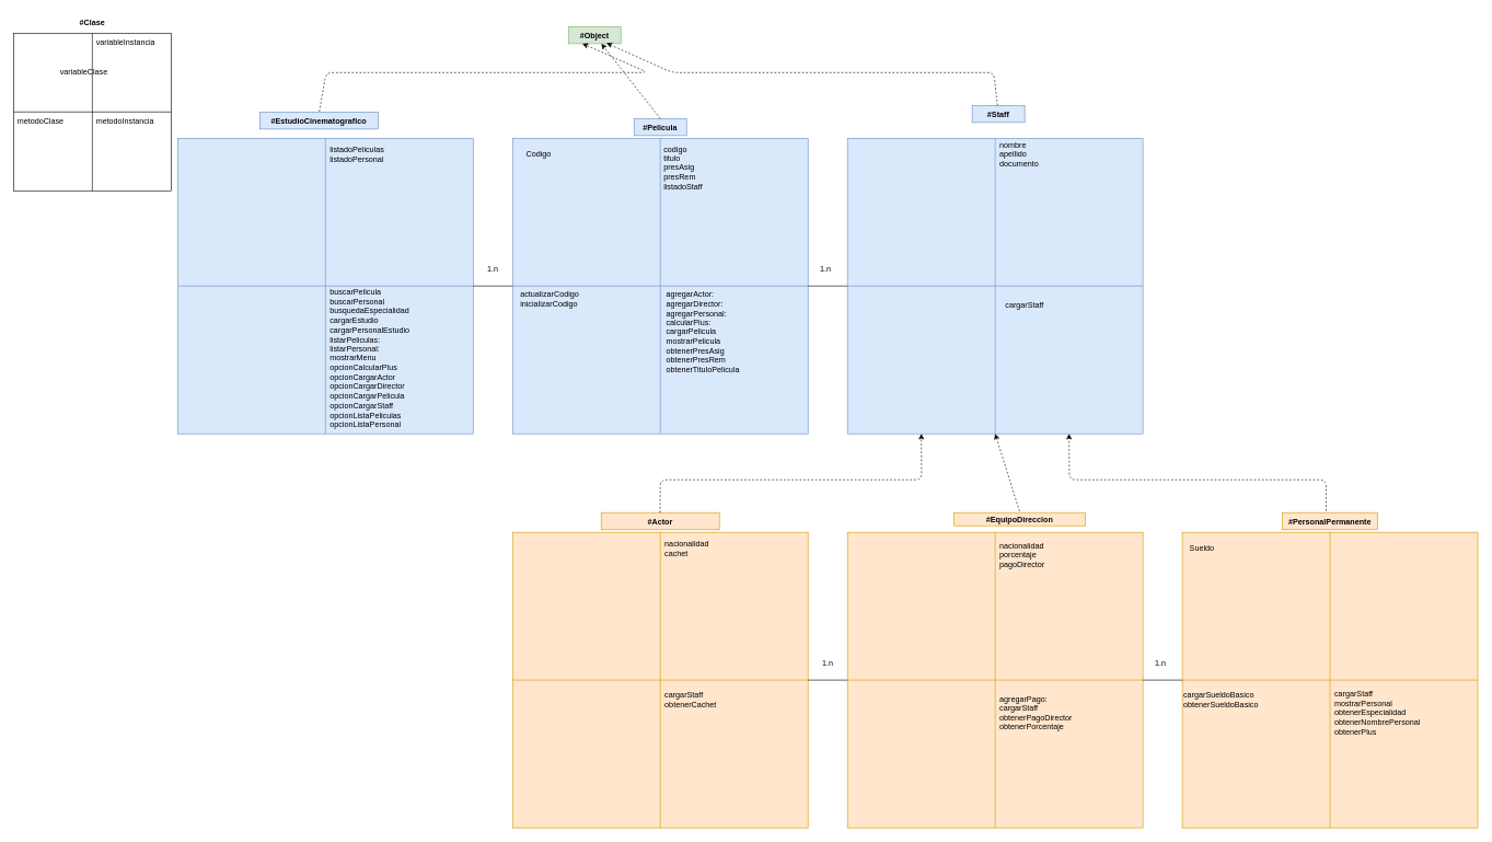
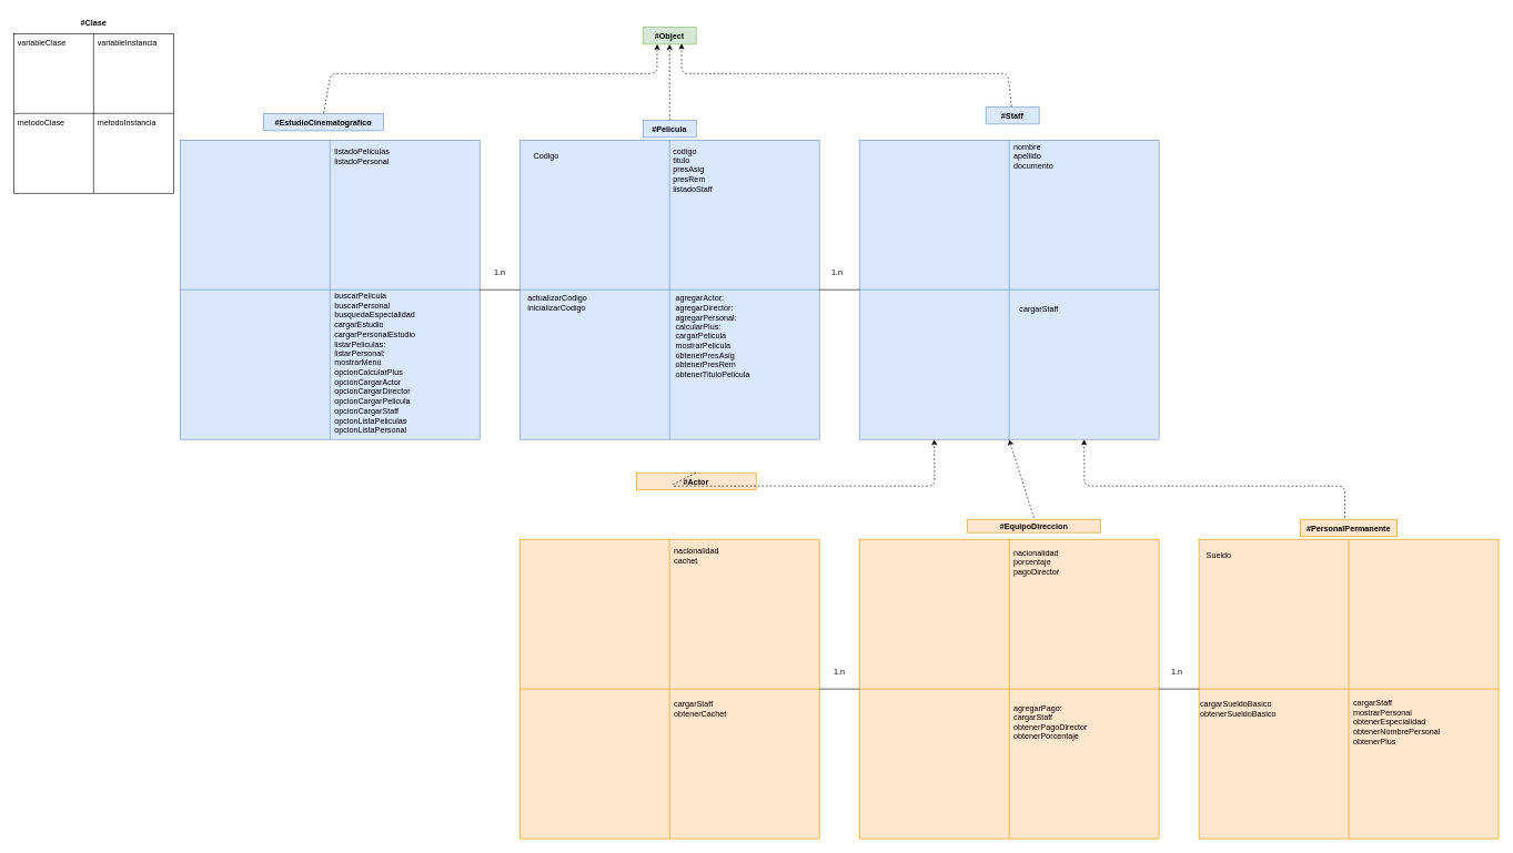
- <mxCell id="12" value="#Object" style="text;align=center;fontStyle=1;verticalAlign=middle;spacingLeft=3;spacingRight=3;strokeColor=#82b366;rotatable=0;points=[[0,0.5],[1,0.5]];portConstraint=eastwest;fillColor=#d5e8d4;" parent="1" vertex="1"><mxGeometry x="865" y="40" width="80" height="26" as="geometry" /></mxCell>
+ <mxCell id="12" value="#Object" style="text;align=center;fontStyle=1;verticalAlign=middle;spacingLeft=3;spacingRight=3;strokeColor=#82b366;rotatable=0;points=[[0,0.5],[1,0.5]];portConstraint=eastwest;fillColor=#d5e8d4;" parent="1" vertex="1"><mxGeometry x="965" y="40" width="80" height="26" as="geometry" /></mxCell>
- <mxCell id="18" value="variableClase" style="text;strokeColor=none;fillColor=none;align=left;verticalAlign=top;spacingLeft=4;spacingRight=4;overflow=hidden;rotatable=0;points=[[0,0.5],[1,0.5]];portConstraint=eastwest;" parent="1" vertex="1"><mxGeometry x="85" y="95" width="120" height="26" as="geometry" /></mxCell>
+ <mxCell id="18" value="variableClase" style="text;strokeColor=none;fillColor=none;align=left;verticalAlign=top;spacingLeft=4;spacingRight=4;overflow=hidden;rotatable=0;points=[[0,0.5],[1,0.5]];portConstraint=eastwest;" parent="1" vertex="1"><mxGeometry x="20" y="50" width="120" height="26" as="geometry" /></mxCell>
- <mxCell id="43" value="#Actor" style="text;align=center;fontStyle=1;verticalAlign=middle;spacingLeft=3;spacingRight=3;strokeColor=#d79b00;rotatable=0;points=[[0,0.5],[1,0.5]];portConstraint=eastwest;fillColor=#ffe6cc;" parent="1" vertex="1"><mxGeometry x="915" y="780" width="180" height="26" as="geometry" /></mxCell>
+ <mxCell id="43" value="#Actor" style="text;align=center;fontStyle=1;verticalAlign=middle;spacingLeft=3;spacingRight=3;strokeColor=#d79b00;rotatable=0;points=[[0,0.5],[1,0.5]];portConstraint=eastwest;fillColor=#ffe6cc;" parent="1" vertex="1"><mxGeometry x="955" y="710" width="180" height="26" as="geometry" /></mxCell>
